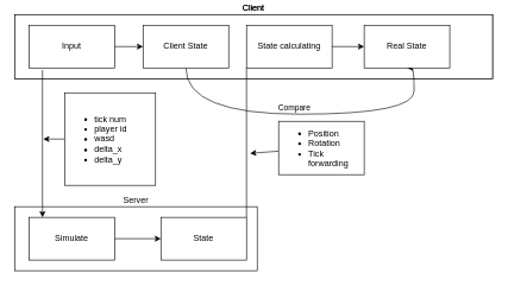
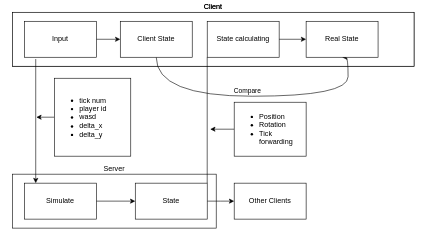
- <mxCell id="27" value="&lt;ul&gt;&lt;li&gt;Position&lt;/li&gt;&lt;li&gt;Rotation&lt;/li&gt;&lt;li&gt;Tick forwarding&lt;/li&gt;&lt;/ul&gt;" style="whiteSpace=wrap;html=1;align=left;" parent="1" vertex="1"><mxGeometry x="390" y="170" width="120" height="75" as="geometry" /></mxCell>
+ <mxCell id="27" value="&lt;ul&gt;&lt;li&gt;Position&lt;/li&gt;&lt;li&gt;Rotation&lt;/li&gt;&lt;li&gt;Tick forwarding&lt;/li&gt;&lt;/ul&gt;" style="whiteSpace=wrap;html=1;align=left;" parent="1" vertex="1"><mxGeometry x="390" y="170" width="120" height="90" as="geometry" /></mxCell>
+ <mxCell id="24" style="edgeStyle=orthogonalEdgeStyle;curved=1;html=1;" parent="1" source="25" target="28" edge="1"><mxGeometry relative="1" as="geometry" /></mxCell>
+ <mxCell id="28" value="Other Clients" style="whiteSpace=wrap;html=1;" parent="1" vertex="1"><mxGeometry x="390" y="305" width="120" height="60" as="geometry" /></mxCell>
